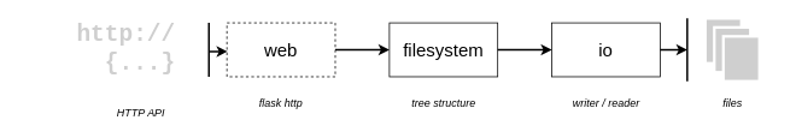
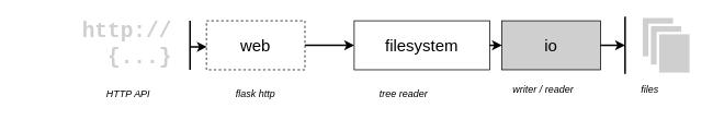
- <mxCell id="10" value="&lt;font face=&quot;Courier New&quot; color=&quot;#cfcfcf&quot; style=&quot;font-size: 26px&quot;&gt;&lt;b&gt;http:// &lt;br&gt;{...}&lt;/b&gt;&lt;/font&gt;" style="text;html=1;strokeColor=none;fillColor=none;align=right;verticalAlign=middle;whiteSpace=wrap;rounded=0;" parent="1" vertex="1"><mxGeometry x="5" y="30" width="190" height="50" as="geometry" /></mxCell>
+ <mxCell id="10" value="&lt;font face=&quot;Courier New&quot; color=&quot;#cfcfcf&quot; style=&quot;font-size: 26px&quot;&gt;&lt;b&gt;http:// &lt;br&gt;{...}&lt;/b&gt;&lt;/font&gt;" style="text;html=1;strokeColor=none;fillColor=none;align=right;verticalAlign=middle;whiteSpace=wrap;rounded=0;" parent="1" vertex="1"><mxGeometry x="20" y="30" width="190" height="50" as="geometry" /></mxCell>
- <mxCell id="3" value="&lt;font style=&quot;font-size: 20px&quot;&gt;filesystem&lt;/font&gt;" style="rounded=0;whiteSpace=wrap;html=1;" parent="1" vertex="1"><mxGeometry x="430" y="25" width="120" height="60" as="geometry" /></mxCell>
+ <mxCell id="3" value="&lt;font style=&quot;font-size: 20px&quot;&gt;filesystem&lt;/font&gt;" style="rounded=0;whiteSpace=wrap;html=1;" parent="1" vertex="1"><mxGeometry x="430" y="25" width="165" height="60" as="geometry" /></mxCell>
- <mxCell id="4" value="&lt;font style=&quot;font-size: 20px&quot;&gt;io&lt;/font&gt;" style="rounded=0;whiteSpace=wrap;html=1;" parent="1" vertex="1"><mxGeometry x="610" y="25" width="120" height="60" as="geometry" /></mxCell>
+ <mxCell id="4" value="&lt;font style=&quot;font-size: 20px&quot;&gt;io&lt;/font&gt;" style="rounded=0;whiteSpace=wrap;html=1;fillColor=#cfcfcf;" parent="1" vertex="1"><mxGeometry x="610" y="25" width="120" height="60" as="geometry" /></mxCell>
- <mxCell id="17" value="tree structure" style="text;html=1;strokeColor=none;fillColor=none;align=center;verticalAlign=middle;whiteSpace=wrap;rounded=0;fontStyle=2" parent="1" vertex="1"><mxGeometry x="442.5" y="105" width="95" height="20" as="geometry" /></mxCell>
+ <mxCell id="17" value="tree reader" style="text;html=1;strokeColor=none;fillColor=none;align=center;verticalAlign=middle;whiteSpace=wrap;rounded=0;fontStyle=2" parent="1" vertex="1"><mxGeometry x="442.5" y="105" width="95" height="20" as="geometry" /></mxCell>
- <mxCell id="18" value="writer / reader" style="text;html=1;strokeColor=none;fillColor=none;align=center;verticalAlign=middle;whiteSpace=wrap;rounded=0;fontStyle=2" parent="1" vertex="1"><mxGeometry x="622.5" y="105" width="95" height="20" as="geometry" /></mxCell>
+ <mxCell id="18" value="writer / reader" style="text;html=1;strokeColor=none;fillColor=none;align=center;verticalAlign=middle;whiteSpace=wrap;rounded=0;fontStyle=2" parent="1" vertex="1"><mxGeometry x="612.5" y="100" width="95" height="20" as="geometry" /></mxCell>
- <mxCell id="19" value="files" style="text;html=1;strokeColor=none;fillColor=none;align=center;verticalAlign=middle;whiteSpace=wrap;rounded=0;fontStyle=2" parent="1" vertex="1"><mxGeometry x="762.5" y="105" width="95" height="20" as="geometry" /></mxCell>
+ <mxCell id="19" value="files" style="text;html=1;strokeColor=none;fillColor=none;align=center;verticalAlign=middle;whiteSpace=wrap;rounded=0;fontStyle=2" parent="1" vertex="1"><mxGeometry x="742.5" y="100" width="95" height="20" as="geometry" /></mxCell>
- <mxCell id="15" value="HTTP API" style="text;html=1;strokeColor=none;fillColor=none;align=center;verticalAlign=middle;whiteSpace=wrap;rounded=0;fontStyle=2" parent="1" vertex="1"><mxGeometry x="120" y="115" width="70" height="20" as="geometry" /></mxCell>
+ <mxCell id="15" value="HTTP API" style="text;html=1;strokeColor=none;fillColor=none;align=center;verticalAlign=middle;whiteSpace=wrap;rounded=0;fontStyle=2" parent="1" vertex="1"><mxGeometry x="120" y="105" width="70" height="20" as="geometry" /></mxCell>
